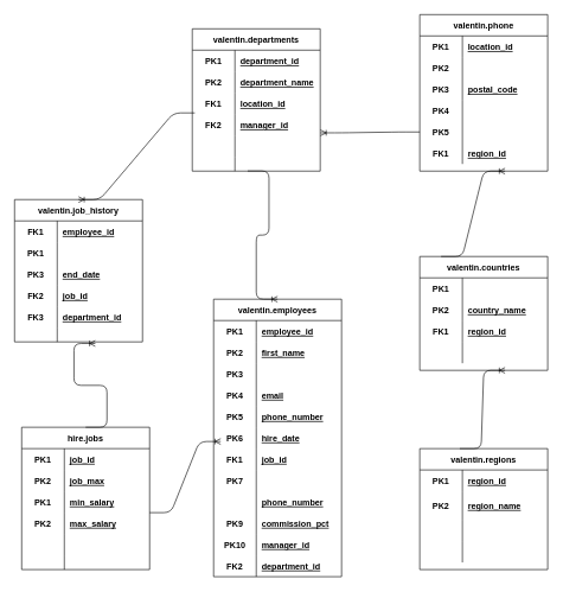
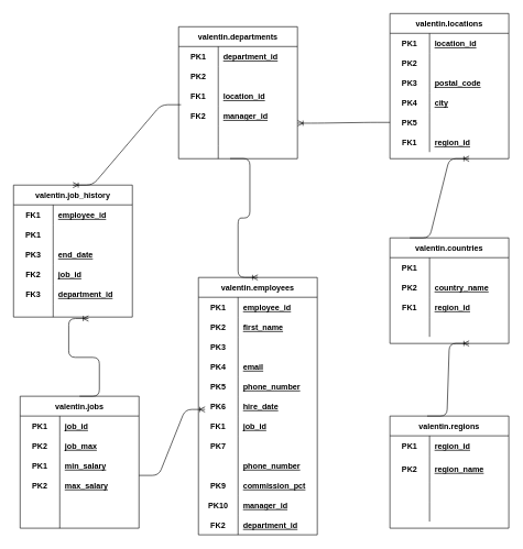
- <mxCell id="28" value="valentin.phone" style="shape=table;startSize=30;container=1;collapsible=1;childLayout=tableLayout;fixedRows=1;rowLines=0;fontStyle=1;align=center;resizeLast=1;" parent="1" vertex="1"><mxGeometry x="590" y="20" width="180" height="220" as="geometry" /></mxCell>
+ <mxCell id="28" value="valentin.locations" style="shape=table;startSize=30;container=1;collapsible=1;childLayout=tableLayout;fixedRows=1;rowLines=0;fontStyle=1;align=center;resizeLast=1;" parent="1" vertex="1"><mxGeometry x="590" y="20" width="180" height="220" as="geometry" /></mxCell>
- <mxCell id="51" value="department_name" style="shape=partialRectangle;connectable=0;fillColor=none;top=0;left=0;bottom=0;right=0;align=left;spacingLeft=6;fontStyle=5;overflow=hidden;" parent="49" vertex="1"><mxGeometry x="60" width="120" height="30" as="geometry" /></mxCell>
+ <mxCell id="39" value="city" style="shape=partialRectangle;connectable=0;fillColor=none;top=0;left=0;bottom=0;right=0;align=left;spacingLeft=6;fontStyle=5;overflow=hidden;" parent="37" vertex="1"><mxGeometry x="60" width="120" height="30" as="geometry" /></mxCell>
- <mxCell id="116" value="hire.jobs" style="shape=table;startSize=30;container=1;collapsible=1;childLayout=tableLayout;fixedRows=1;rowLines=0;fontStyle=1;align=center;resizeLast=1;" parent="1" vertex="1"><mxGeometry x="30" y="600" width="180" height="200" as="geometry" /></mxCell>
+ <mxCell id="116" value="valentin.jobs" style="shape=table;startSize=30;container=1;collapsible=1;childLayout=tableLayout;fixedRows=1;rowLines=0;fontStyle=1;align=center;resizeLast=1;" parent="1" vertex="1"><mxGeometry x="30" y="600" width="180" height="200" as="geometry" /></mxCell>
